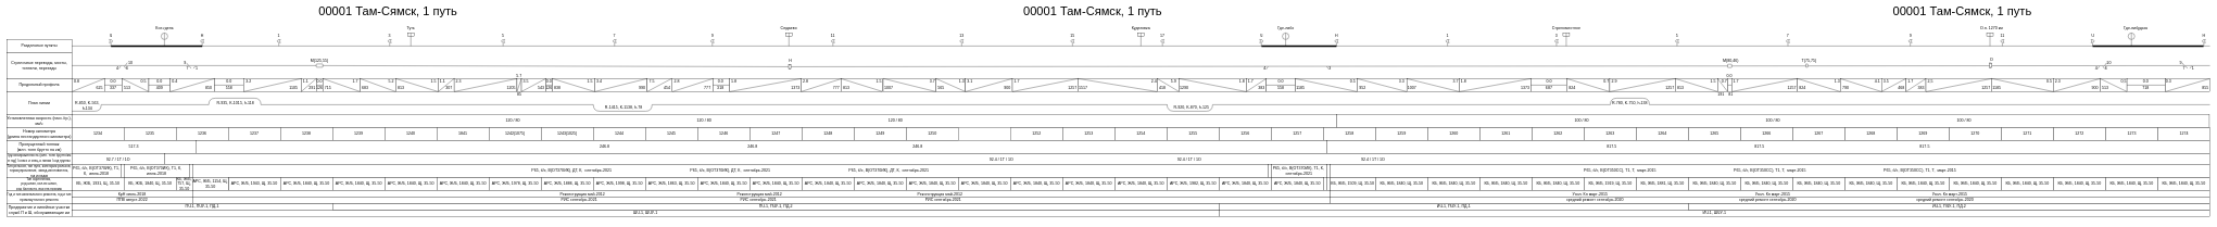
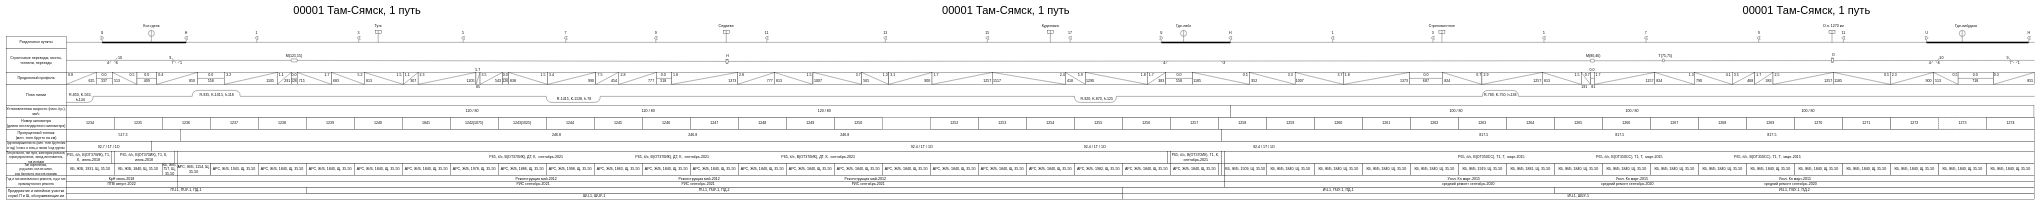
- <mxCell id="57" value="1273" style="rounded=0;whiteSpace=wrap;html=1;" parent="1" vertex="1"><mxGeometry x="6460" y="390" width="160" height="40" as="geometry" /></mxCell>
+ <mxCell id="57" value="1273" style="rounded=0;whiteSpace=wrap;html=1;dashed=1;" parent="1" vertex="1"><mxGeometry x="6460" y="390" width="160" height="40" as="geometry" /></mxCell>
